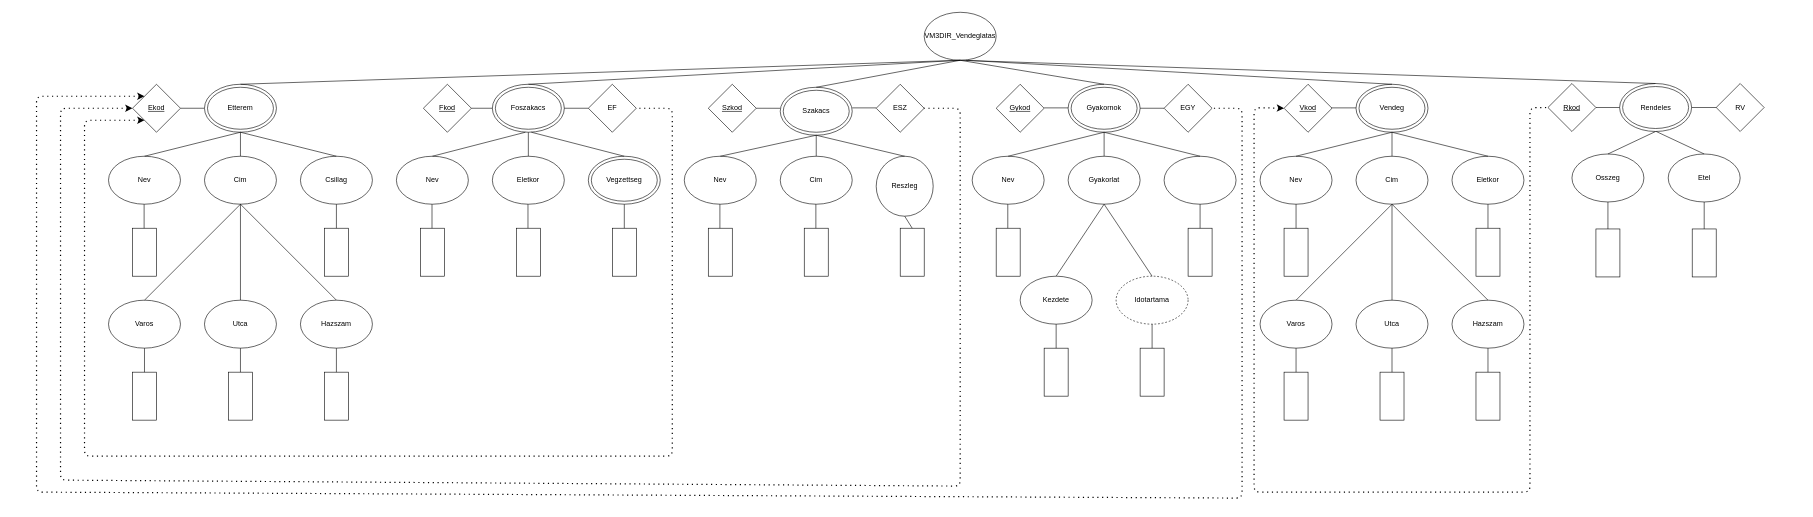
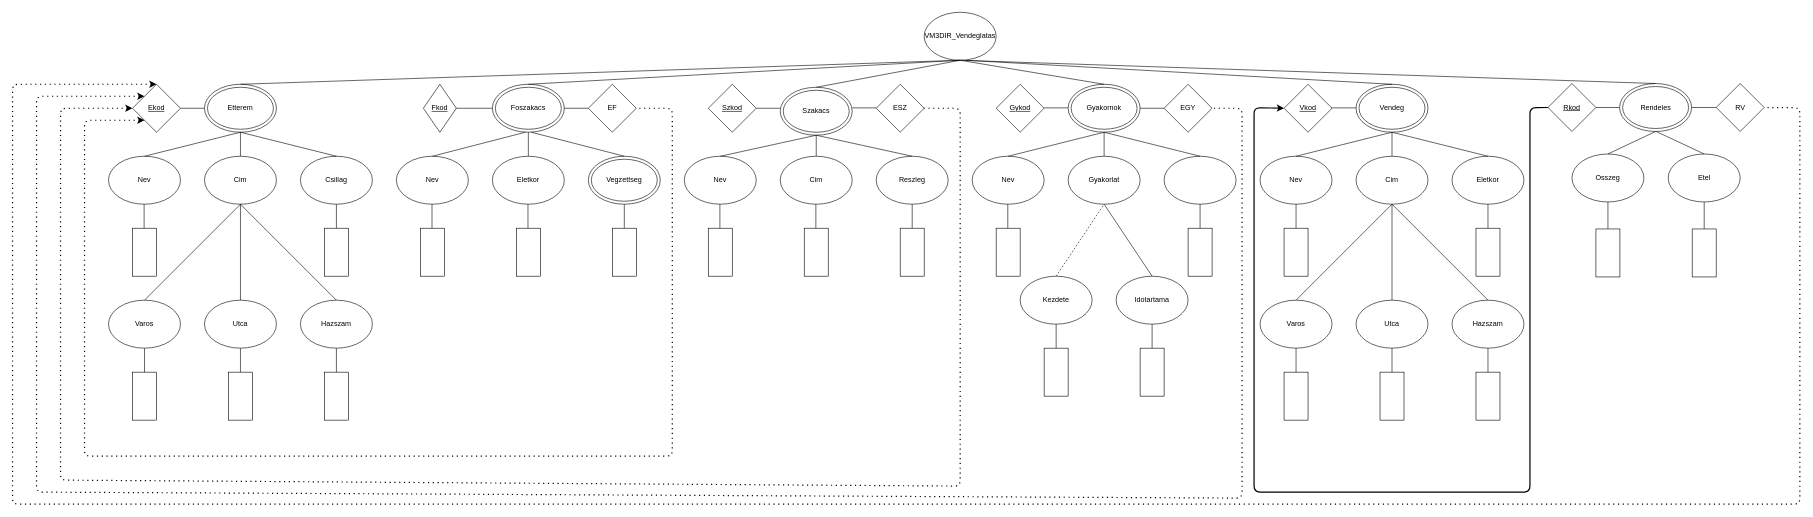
- <mxCell id="51" value="&lt;u&gt;Fkod&lt;/u&gt;" style="rhombus;whiteSpace=wrap;html=1;" parent="1" vertex="1"><mxGeometry x="705" y="140" width="80" height="80" as="geometry" /></mxCell>
+ <mxCell id="51" value="&lt;u&gt;Fkod&lt;/u&gt;" style="rhombus;whiteSpace=wrap;html=1;" parent="1" vertex="1"><mxGeometry x="705" y="140" width="55" height="80" as="geometry" /></mxCell>
- <mxCell id="42" value="Reszleg" style="ellipse;whiteSpace=wrap;html=1;" parent="1" vertex="1"><mxGeometry x="1460" y="260" width="95" height="100" as="geometry" /></mxCell>
+ <mxCell id="42" value="Reszleg" style="ellipse;whiteSpace=wrap;html=1;" parent="1" vertex="1"><mxGeometry x="1460" y="260" width="120" height="80" as="geometry" /></mxCell>
- <mxCell id="82" value="" style="endArrow=none;html=1;rounded=0;entryX=0.5;entryY=1;entryDx=0;entryDy=0;exitX=0.5;exitY=0;exitDx=0;exitDy=0;" parent="1" source="80" target="69" edge="1"><mxGeometry width="50" height="50" relative="1" as="geometry"><mxPoint x="1720" y="340" as="sourcePoint" /><mxPoint x="1770" y="290" as="targetPoint" /></mxGeometry></mxCell>
+ <mxCell id="82" value="" style="endArrow=none;html=1;rounded=0;entryX=0.5;entryY=1;entryDx=0;entryDy=0;exitX=0.5;exitY=0;exitDx=0;exitDy=0;dashed=1;" parent="1" source="80" target="69" edge="1"><mxGeometry width="50" height="50" relative="1" as="geometry"><mxPoint x="1720" y="340" as="sourcePoint" /><mxPoint x="1770" y="290" as="targetPoint" /></mxGeometry></mxCell>
- <mxCell id="81" value="Idotartama" style="ellipse;whiteSpace=wrap;html=1;dashed=1;" parent="1" vertex="1"><mxGeometry x="1860" y="460" width="120" height="80" as="geometry" /></mxCell>
+ <mxCell id="81" value="Idotartama" style="ellipse;whiteSpace=wrap;html=1;" parent="1" vertex="1"><mxGeometry x="1860" y="460" width="120" height="80" as="geometry" /></mxCell>
- <mxCell id="139" value="" style="endArrow=none;dashed=1;html=1;dashPattern=1 3;strokeWidth=2;entryX=0;entryY=0.5;entryDx=0;entryDy=0;exitX=0;exitY=0.5;exitDx=0;exitDy=0;startArrow=classic;startFill=1;" edge="1" parent="1" source="133" target="135"><mxGeometry width="50" height="50" relative="1" as="geometry"><mxPoint x="2590" y="820" as="sourcePoint" /><mxPoint x="2620" y="470" as="targetPoint" /><Array as="points"><mxPoint x="2090" y="179" /><mxPoint x="2090" y="820" /><mxPoint x="2550" y="820" /><mxPoint x="2550" y="179" /></Array></mxGeometry></mxCell>
+ <mxCell id="139" value="" style="endArrow=none;dashed=0;html=1;dashPattern=1 3;strokeWidth=2;entryX=0;entryY=0.5;entryDx=0;entryDy=0;exitX=0;exitY=0.5;exitDx=0;exitDy=0;startArrow=classic;startFill=1;" edge="1" parent="1" source="133" target="135"><mxGeometry width="50" height="50" relative="1" as="geometry"><mxPoint x="2590" y="820" as="sourcePoint" /><mxPoint x="2620" y="470" as="targetPoint" /><Array as="points"><mxPoint x="2090" y="179" /><mxPoint x="2090" y="820" /><mxPoint x="2550" y="820" /><mxPoint x="2550" y="179" /></Array></mxGeometry></mxCell>
+ <mxCell id="140" value="" style="endArrow=none;dashed=1;html=1;dashPattern=1 3;strokeWidth=2;entryX=1;entryY=0.5;entryDx=0;entryDy=0;exitX=0.5;exitY=0;exitDx=0;exitDy=0;startArrow=classic;startFill=1;" edge="1" parent="1" source="22" target="136"><mxGeometry width="50" height="50" relative="1" as="geometry"><mxPoint x="-20" y="90" as="sourcePoint" /><mxPoint x="2420" y="550" as="targetPoint" /><Array as="points"><mxPoint x="20" y="140" /><mxPoint x="20" y="840" /><mxPoint x="3000" y="840" /><mxPoint x="3000" y="179" /></Array></mxGeometry></mxCell>
